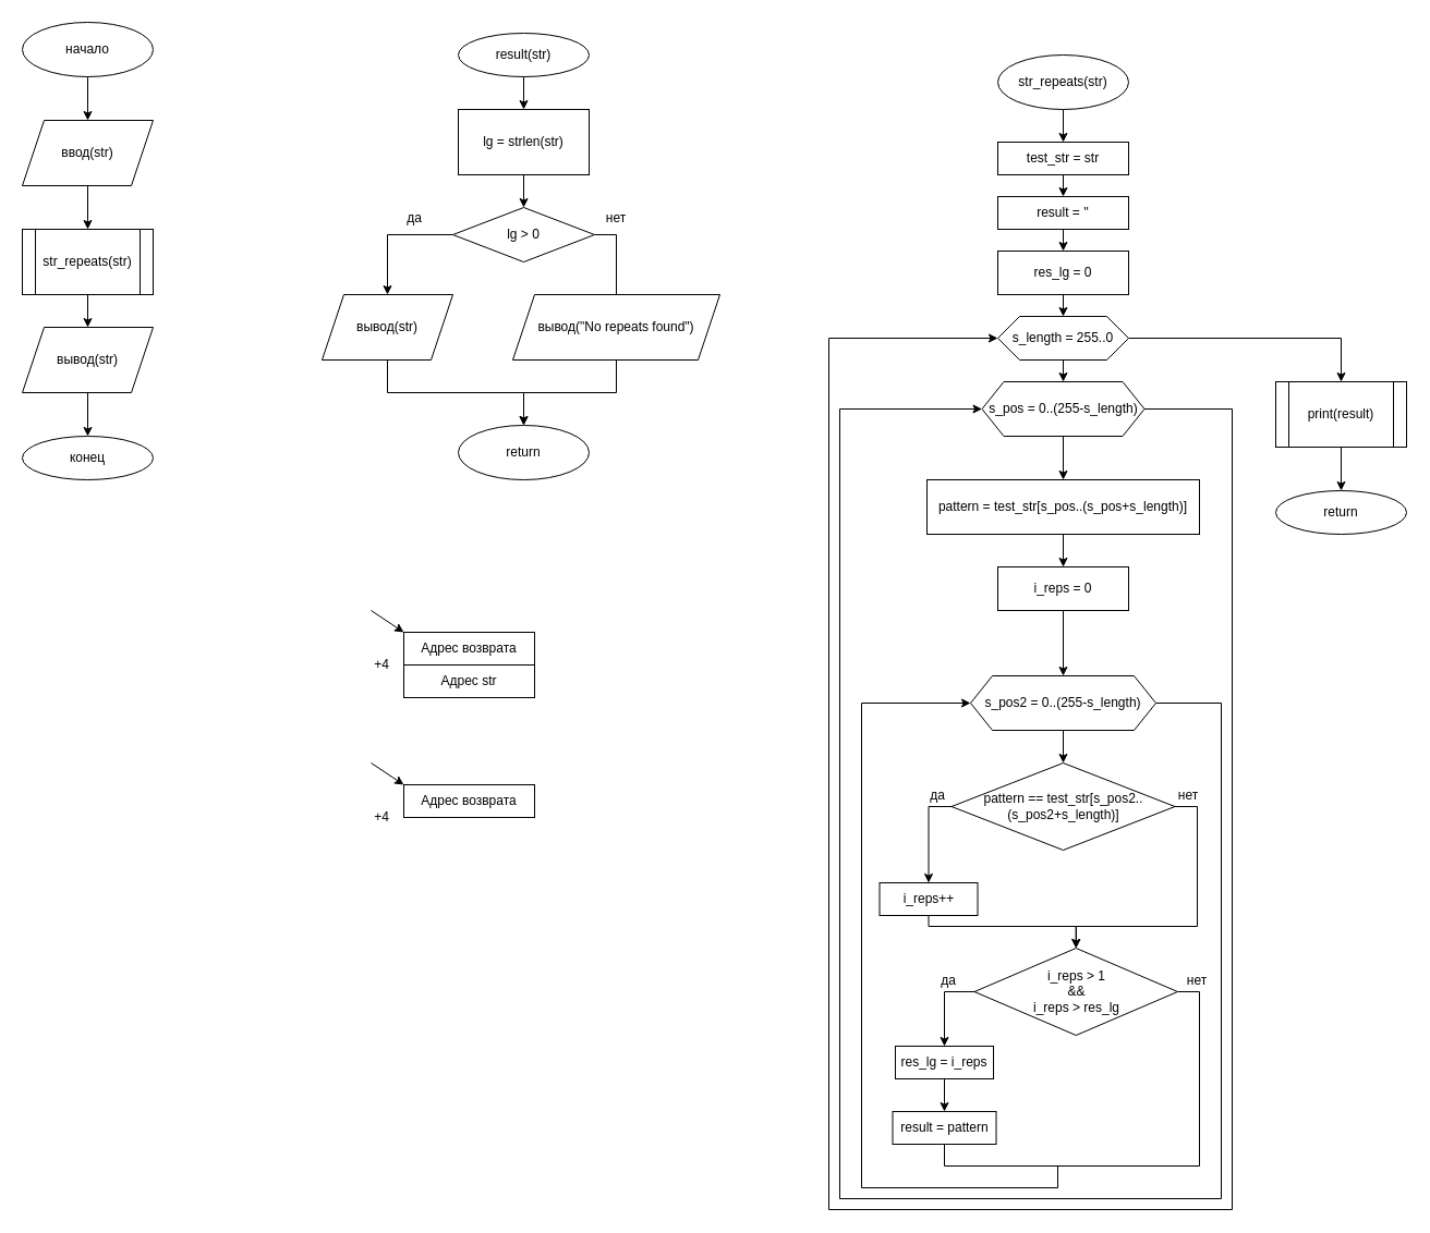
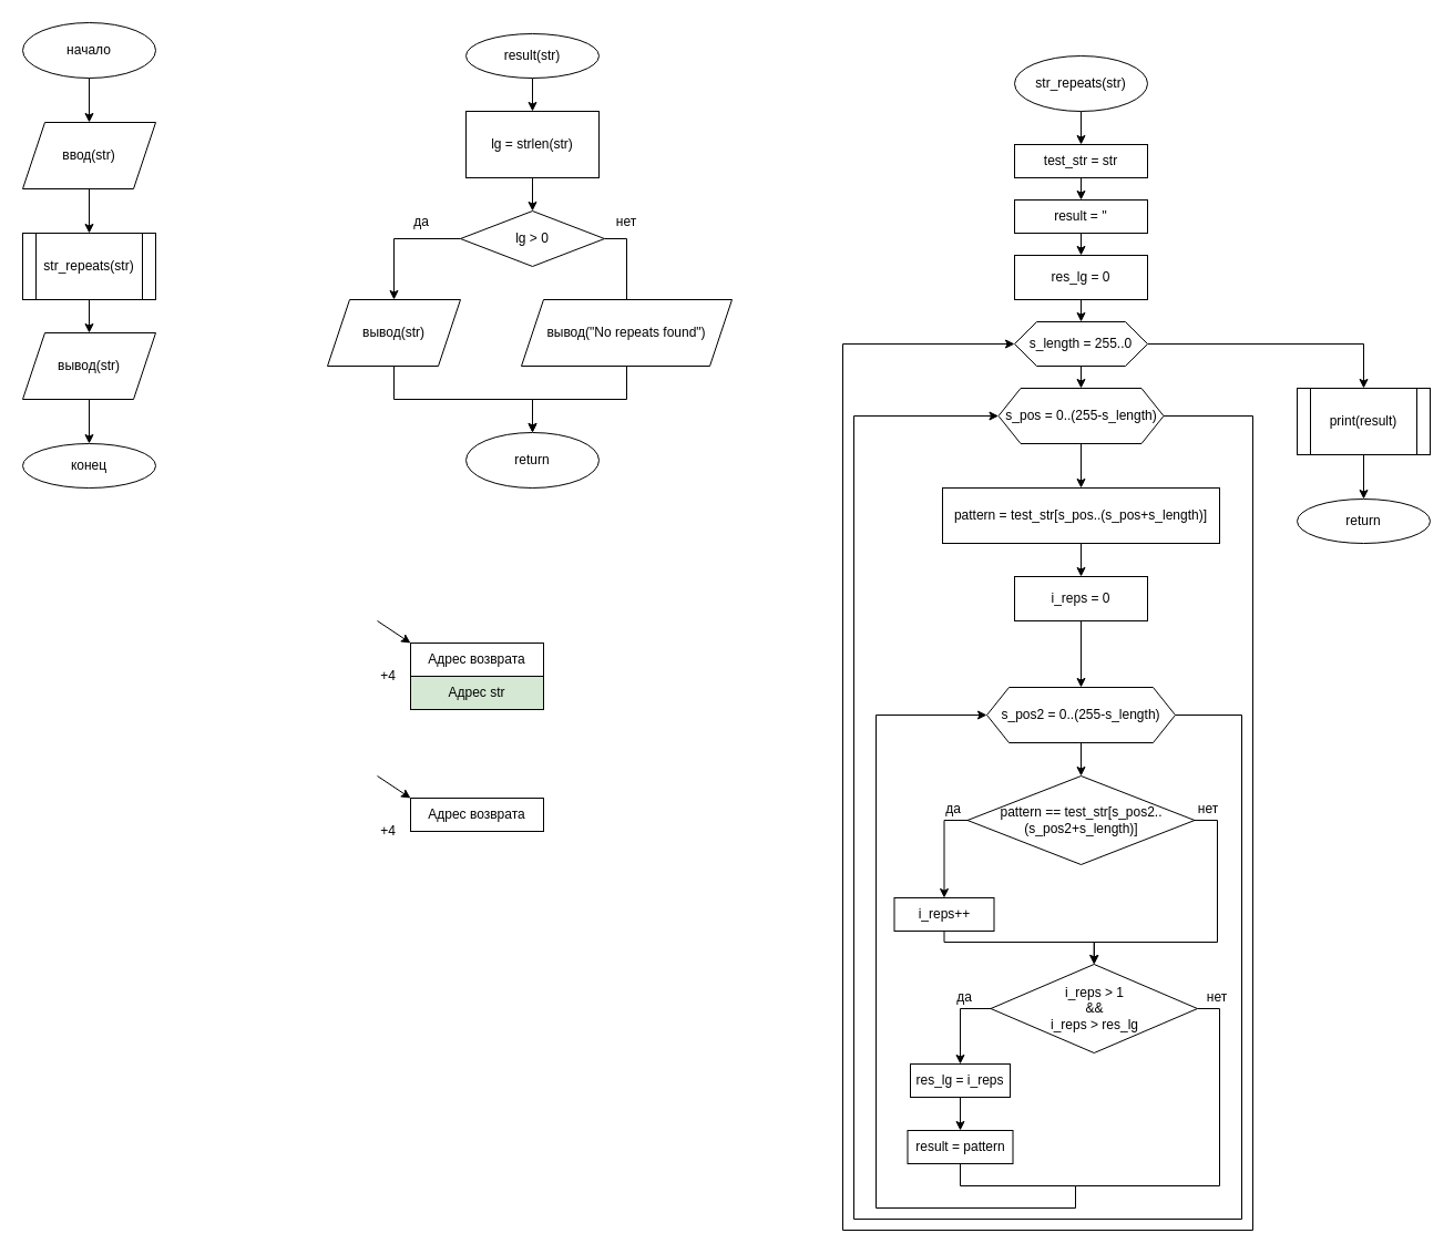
- <mxCell id="66" value="Адрес str" style="rounded=0;whiteSpace=wrap;html=1;" vertex="1" parent="1"><mxGeometry x="370" y="610" width="120" height="30" as="geometry" /></mxCell>
+ <mxCell id="66" value="Адрес str" style="rounded=0;whiteSpace=wrap;html=1;fillColor=#d5e8d4;" vertex="1" parent="1"><mxGeometry x="370" y="610" width="120" height="30" as="geometry" /></mxCell>
